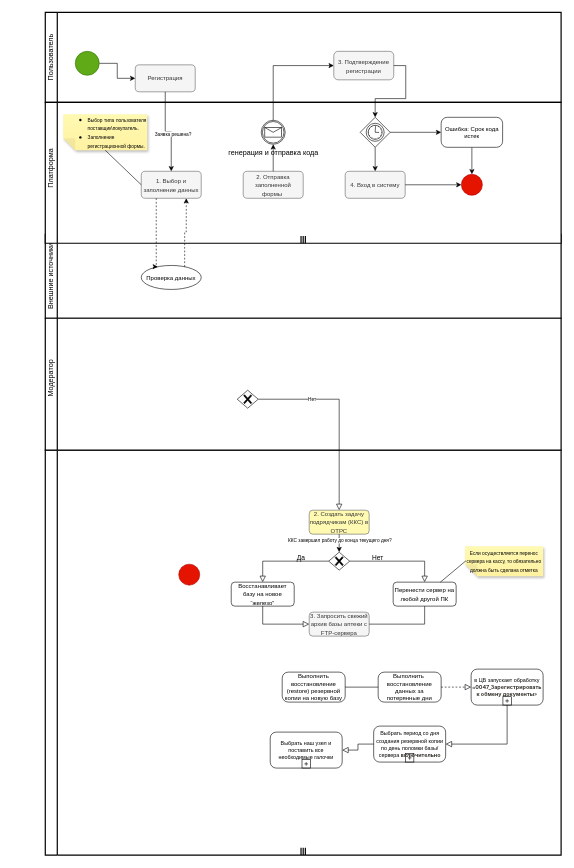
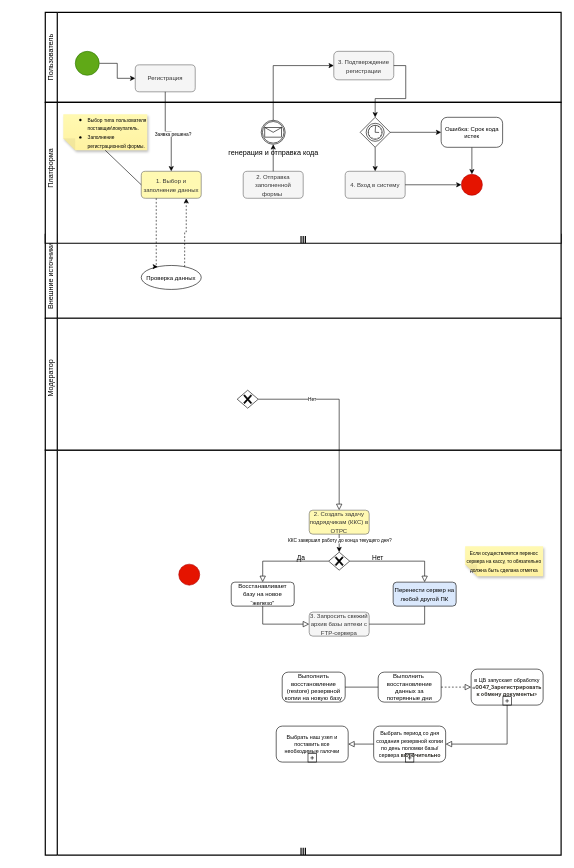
- <mxCell id="16" value="&lt;span style=&quot;font-size: 10px;&quot;&gt;1. Выбор и заполнение данных&lt;/span&gt;" style="rounded=1;whiteSpace=wrap;html=1;fontSize=12;glass=0;strokeWidth=1;shadow=0;fillColor=#f5f5f5;fontColor=#333333;strokeColor=#666666;" parent="1" vertex="1"><mxGeometry x="235" y="285" width="100" height="45" as="geometry" /></mxCell>
+ <mxCell id="16" value="&lt;span style=&quot;font-size: 10px;&quot;&gt;1. Выбор и заполнение данных&lt;/span&gt;" style="rounded=1;whiteSpace=wrap;html=1;fontSize=12;glass=0;strokeWidth=1;shadow=0;fillColor=#fff9b2;fontColor=#333333;strokeColor=#666666;" parent="1" vertex="1"><mxGeometry x="235" y="285" width="100" height="45" as="geometry" /></mxCell>
- <mxCell id="31" value="" style="endArrow=none;html=1;rounded=0;fontSize=8;exitX=0.75;exitY=0;exitDx=0;exitDy=0;entryX=0.99;entryY=0.512;entryDx=0;entryDy=0;entryPerimeter=0;" parent="1" source="28" target="30" edge="1"><mxGeometry width="50" height="50" relative="1" as="geometry"><mxPoint x="770" y="995" as="sourcePoint" /><mxPoint x="795" y="950" as="targetPoint" /><Array as="points" /></mxGeometry></mxCell>
- <mxCell id="28" value="&lt;font style=&quot;font-size: 10px;&quot;&gt;Перенести сервер на любой другой ПК&lt;/font&gt;" style="rounded=1;whiteSpace=wrap;html=1;fontSize=12;glass=0;strokeWidth=1;shadow=0;" parent="1" vertex="1"><mxGeometry x="655" y="970" width="105" height="40" as="geometry" /></mxCell>
+ <mxCell id="28" value="&lt;font style=&quot;font-size: 10px;&quot;&gt;Перенести сервер на любой другой ПК&lt;/font&gt;" style="rounded=1;whiteSpace=wrap;html=1;fontSize=12;glass=0;strokeWidth=1;shadow=0;fillColor=#dae8fc;" parent="1" vertex="1"><mxGeometry x="655" y="970" width="105" height="40" as="geometry" /></mxCell>
- <mxCell id="40" value="&lt;font style=&quot;font-size: 9px;&quot;&gt;Выбрать наш узел и поставить все необходимые галочки&lt;/font&gt;" style="points=[[0.25,0,0],[0.5,0,0],[0.75,0,0],[1,0.25,0],[1,0.5,0],[1,0.75,0],[0.75,1,0],[0.5,1,0],[0.25,1,0],[0,0.75,0],[0,0.5,0],[0,0.25,0]];shape=mxgraph.bpmn.task;whiteSpace=wrap;rectStyle=rounded;size=10;html=1;taskMarker=abstract;isLoopSub=1;fontSize=10;" parent="1" vertex="1"><mxGeometry x="450" y="1220" width="120" height="60" as="geometry" /></mxCell>
+ <mxCell id="40" value="&lt;font style=&quot;font-size: 9px;&quot;&gt;Выбрать наш узел и поставить все необходимые галочки&lt;/font&gt;" style="points=[[0.25,0,0],[0.5,0,0],[0.75,0,0],[1,0.25,0],[1,0.5,0],[1,0.75,0],[0.75,1,0],[0.5,1,0],[0.25,1,0],[0,0.75,0],[0,0.5,0],[0,0.25,0]];shape=mxgraph.bpmn.task;whiteSpace=wrap;rectStyle=rounded;size=10;html=1;taskMarker=abstract;isLoopSub=1;fontSize=10;" parent="1" vertex="1"><mxGeometry x="460" y="1210" width="120" height="60" as="geometry" /></mxCell>
